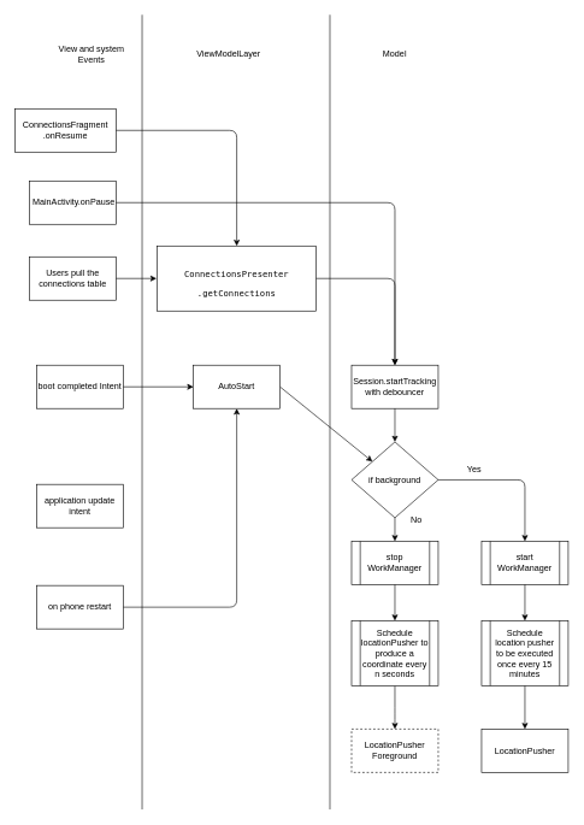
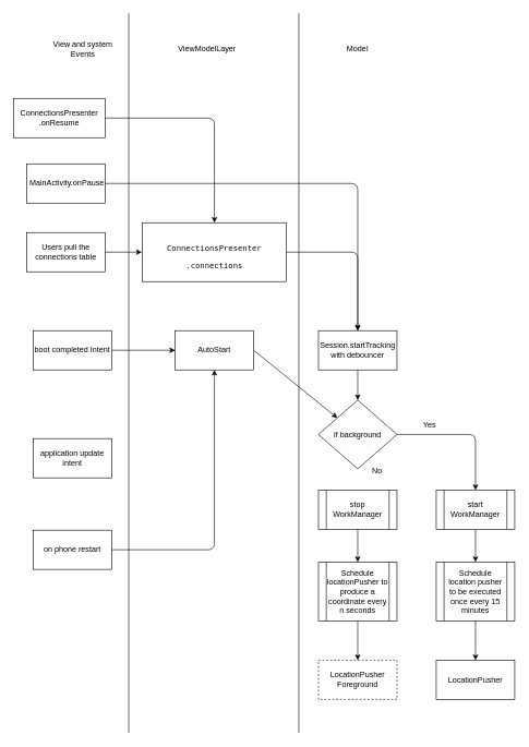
- <mxCell id="29" value="ConnectionsFragment&lt;br&gt;.onResume" style="rounded=0;whiteSpace=wrap;html=1;" vertex="1" parent="1"><mxGeometry x="20" y="150" width="140" height="60" as="geometry" /></mxCell>
+ <mxCell id="29" value="ConnectionsPresenter&lt;br&gt;.onResume" style="rounded=0;whiteSpace=wrap;html=1;" vertex="1" parent="1"><mxGeometry x="20" y="150" width="140" height="60" as="geometry" /></mxCell>
- <mxCell id="6" value="&lt;span style=&quot;background-color: rgb(255 , 255 , 255)&quot;&gt;&lt;br&gt;&lt;/span&gt;&lt;pre style=&quot;font-family: &amp;#34;dejavu sans mono&amp;#34; ; font-size: 9pt&quot;&gt;&lt;font color=&quot;#080808&quot; style=&quot;background-color: rgb(255 , 255 , 255)&quot;&gt;ConnectionsPresenter&lt;/font&gt;&lt;/pre&gt;&lt;pre style=&quot;font-family: &amp;#34;dejavu sans mono&amp;#34; ; font-size: 9pt&quot;&gt;&lt;font color=&quot;#080808&quot; style=&quot;background-color: rgb(255 , 255 , 255)&quot;&gt;.getConnections&lt;/font&gt;&lt;/pre&gt;" style="rounded=0;whiteSpace=wrap;html=1;" parent="1" vertex="1"><mxGeometry x="217" y="340" width="220" height="90" as="geometry" /></mxCell>
+ <mxCell id="6" value="&lt;span style=&quot;background-color: rgb(255 , 255 , 255)&quot;&gt;&lt;br&gt;&lt;/span&gt;&lt;pre style=&quot;font-family: &amp;#34;dejavu sans mono&amp;#34; ; font-size: 9pt&quot;&gt;&lt;font color=&quot;#080808&quot; style=&quot;background-color: rgb(255 , 255 , 255)&quot;&gt;ConnectionsPresenter&lt;/font&gt;&lt;/pre&gt;&lt;pre style=&quot;font-family: &amp;#34;dejavu sans mono&amp;#34; ; font-size: 9pt&quot;&gt;&lt;font color=&quot;#080808&quot; style=&quot;background-color: rgb(255 , 255 , 255)&quot;&gt;.connections&lt;/font&gt;&lt;/pre&gt;" style="rounded=0;whiteSpace=wrap;html=1;" parent="1" vertex="1"><mxGeometry x="217" y="340" width="220" height="90" as="geometry" /></mxCell>
- <mxCell id="24" value="" style="endArrow=classic;html=1;entryX=0.5;entryY=0;entryDx=0;entryDy=0;exitX=0.5;exitY=1;exitDx=0;exitDy=0;" parent="1" source="14" target="23" edge="1"><mxGeometry width="50" height="50" relative="1" as="geometry"><mxPoint x="86" y="1208.75" as="sourcePoint" /><mxPoint x="136" y="1158.75" as="targetPoint" /></mxGeometry></mxCell>
